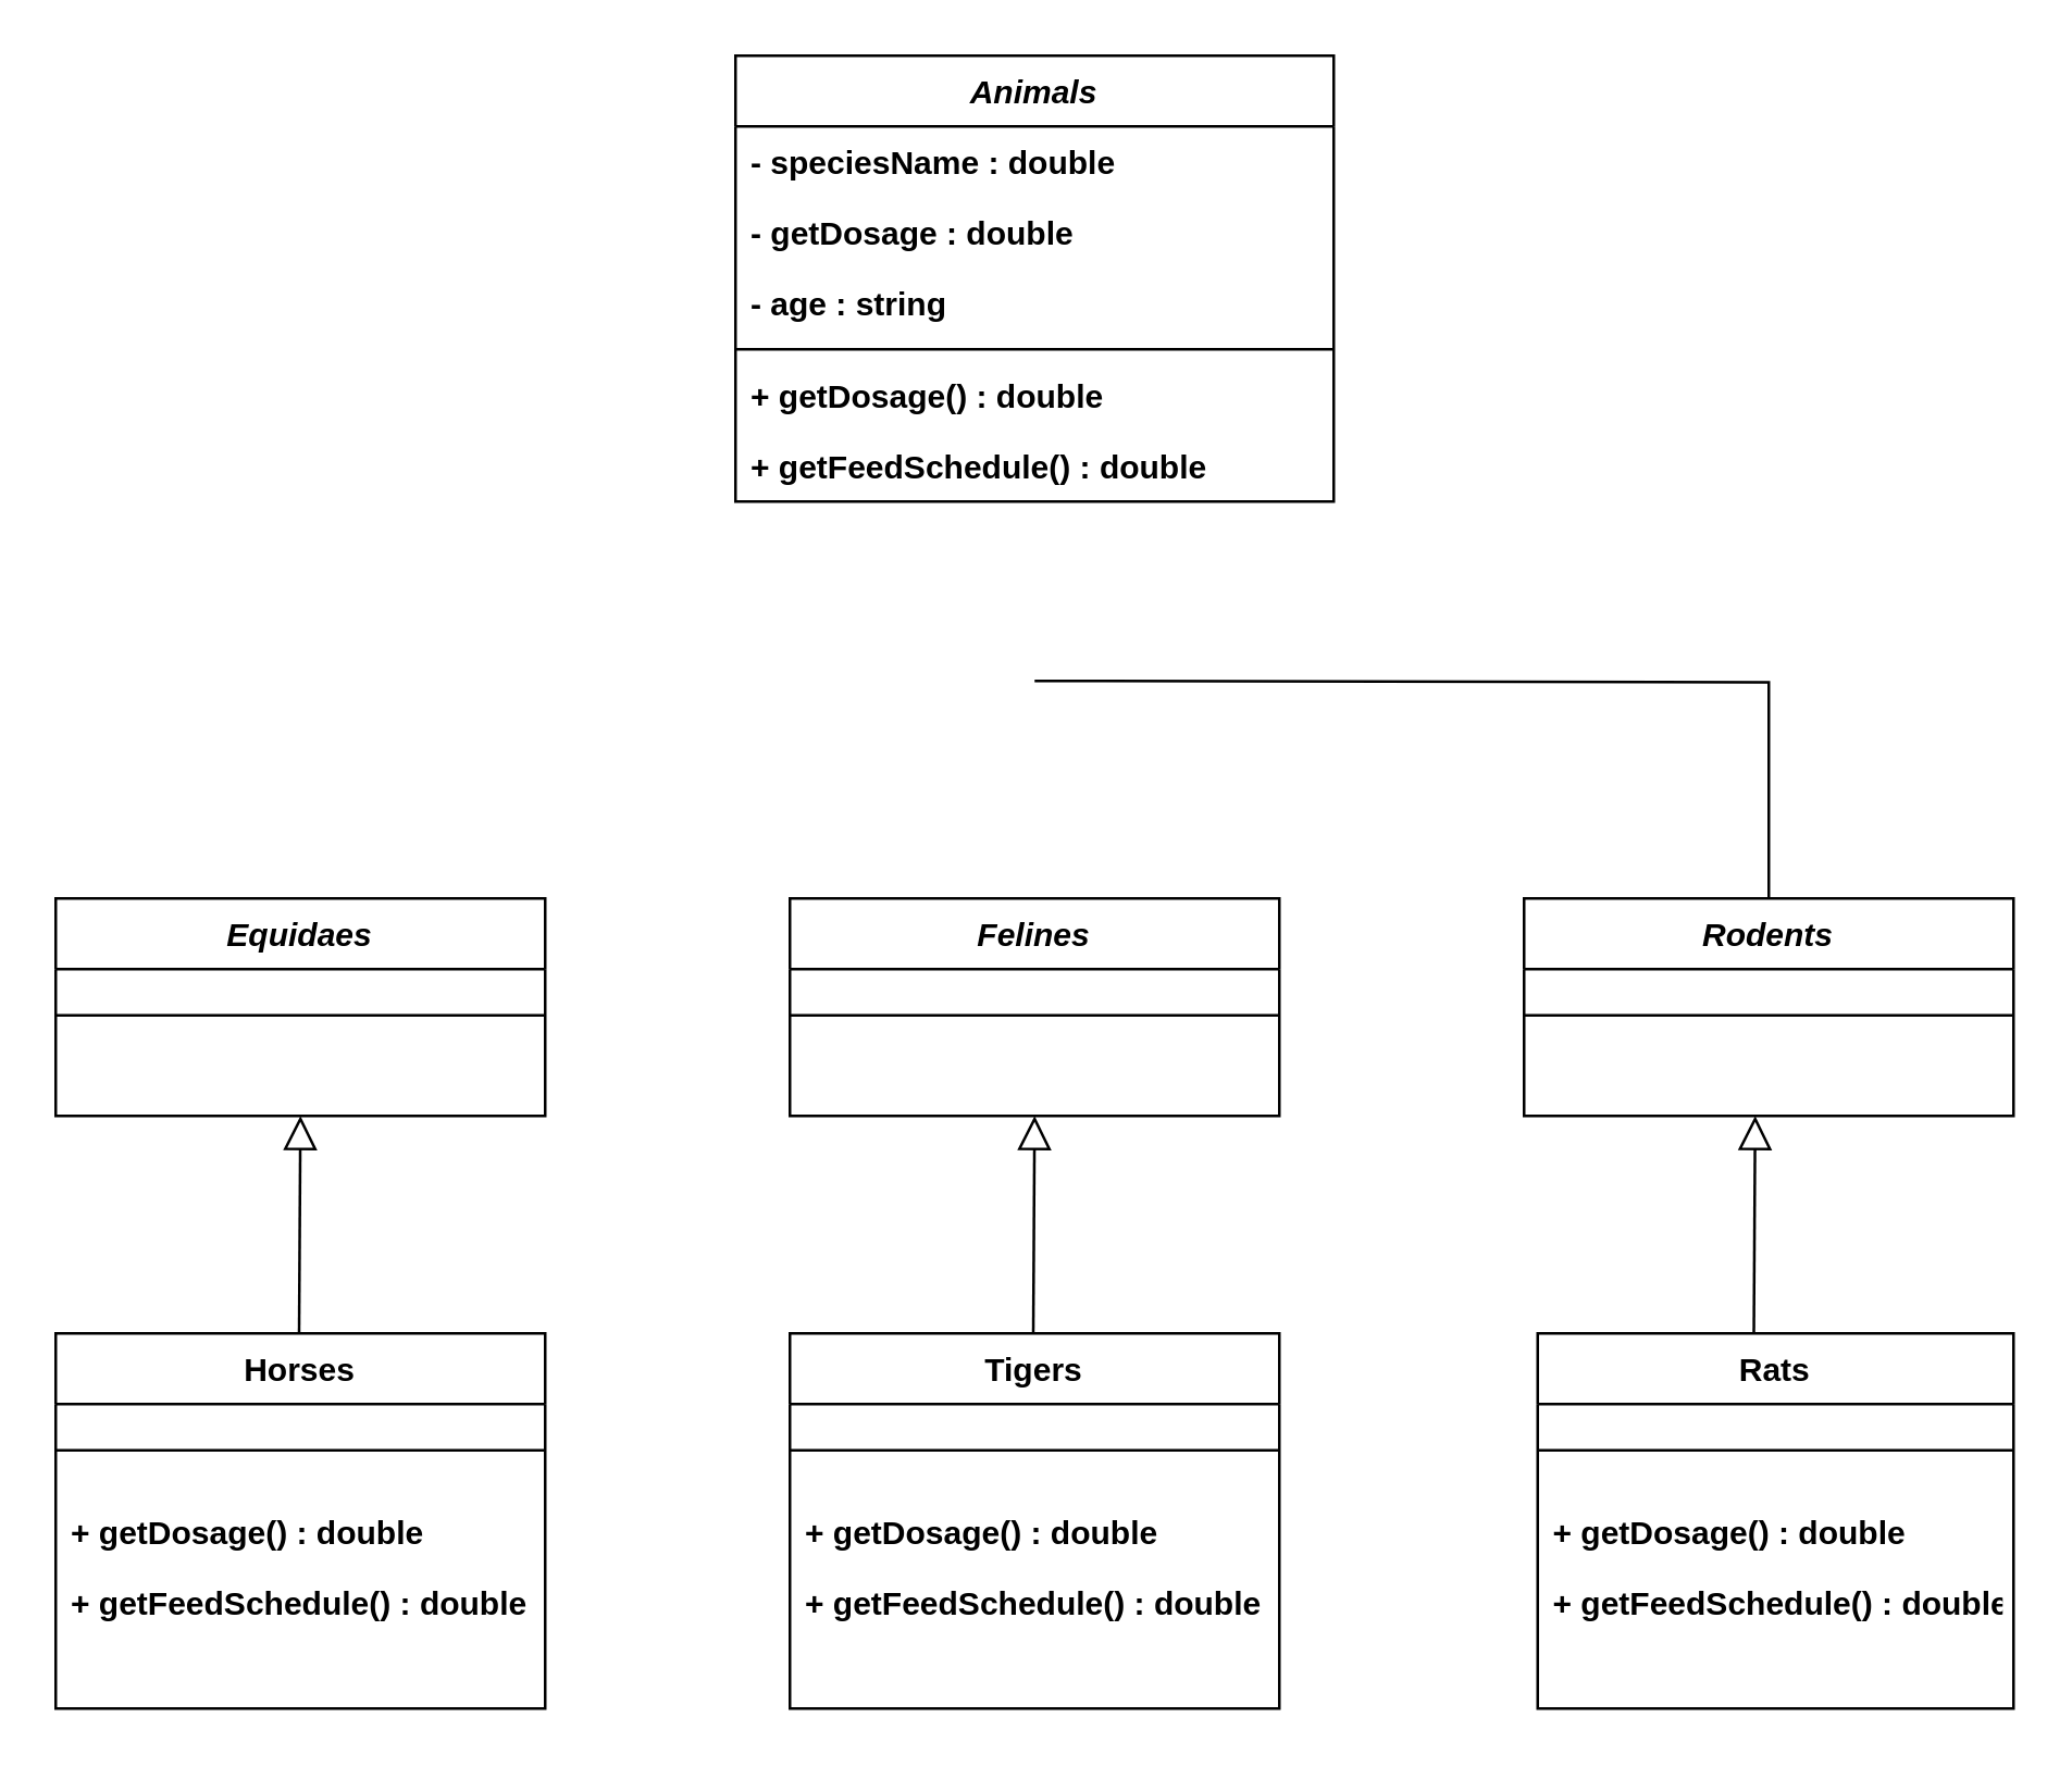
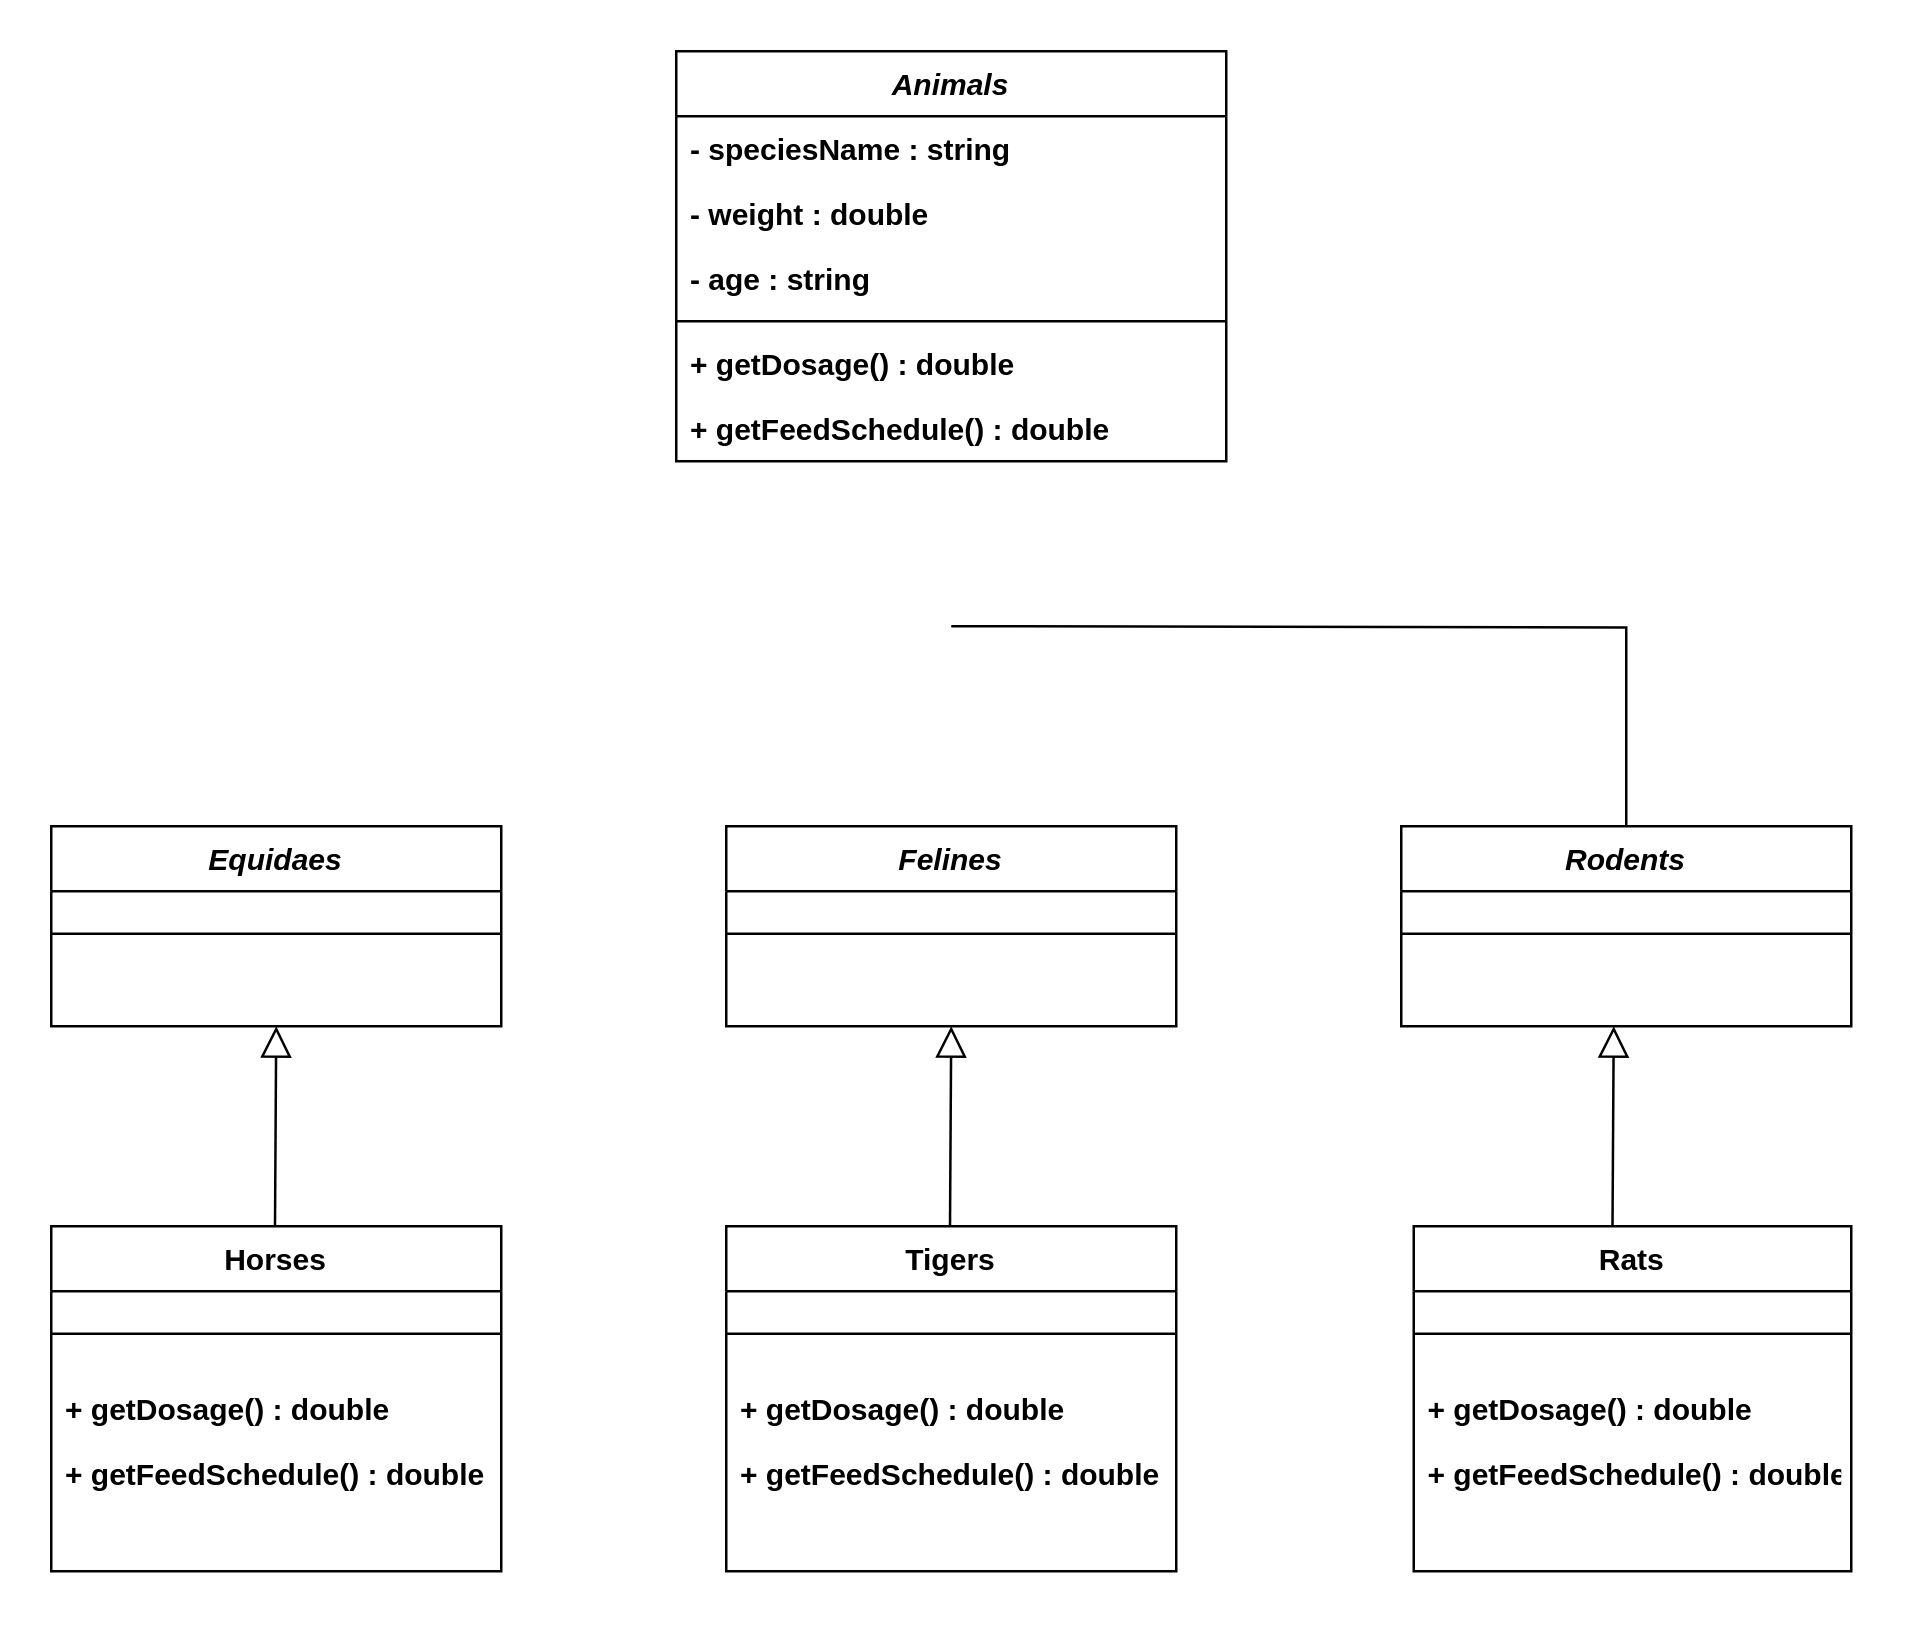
- <mxCell id="3" value="- speciesName : double" style="text;align=left;verticalAlign=top;spacingLeft=4;spacingRight=4;overflow=hidden;rotatable=0;points=[[0,0.5],[1,0.5]];portConstraint=eastwest;fontSize=12;fontStyle=1" parent="2" vertex="1"><mxGeometry y="26" width="220" height="26" as="geometry" /></mxCell>
+ <mxCell id="3" value="- speciesName : string" style="text;align=left;verticalAlign=top;spacingLeft=4;spacingRight=4;overflow=hidden;rotatable=0;points=[[0,0.5],[1,0.5]];portConstraint=eastwest;fontSize=12;fontStyle=1" parent="2" vertex="1"><mxGeometry y="26" width="220" height="26" as="geometry" /></mxCell>
- <mxCell id="4" value="- getDosage : double" style="text;align=left;verticalAlign=top;spacingLeft=4;spacingRight=4;overflow=hidden;rotatable=0;points=[[0,0.5],[1,0.5]];portConstraint=eastwest;fontSize=12;fontStyle=1" vertex="1" parent="2"><mxGeometry y="52" width="220" height="26" as="geometry" /></mxCell>
+ <mxCell id="4" value="- weight : double" style="text;align=left;verticalAlign=top;spacingLeft=4;spacingRight=4;overflow=hidden;rotatable=0;points=[[0,0.5],[1,0.5]];portConstraint=eastwest;fontSize=12;fontStyle=1" vertex="1" parent="2"><mxGeometry y="52" width="220" height="26" as="geometry" /></mxCell>
